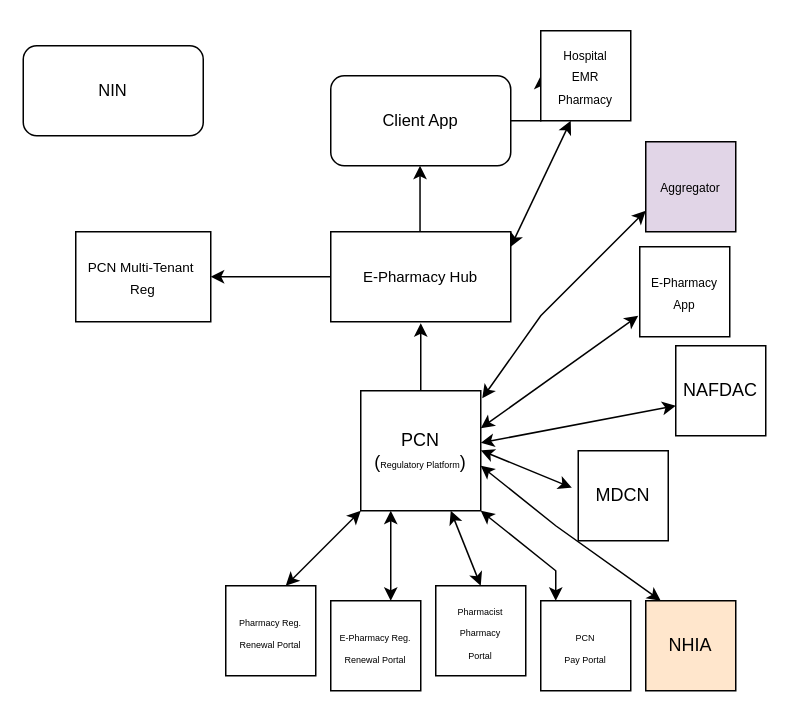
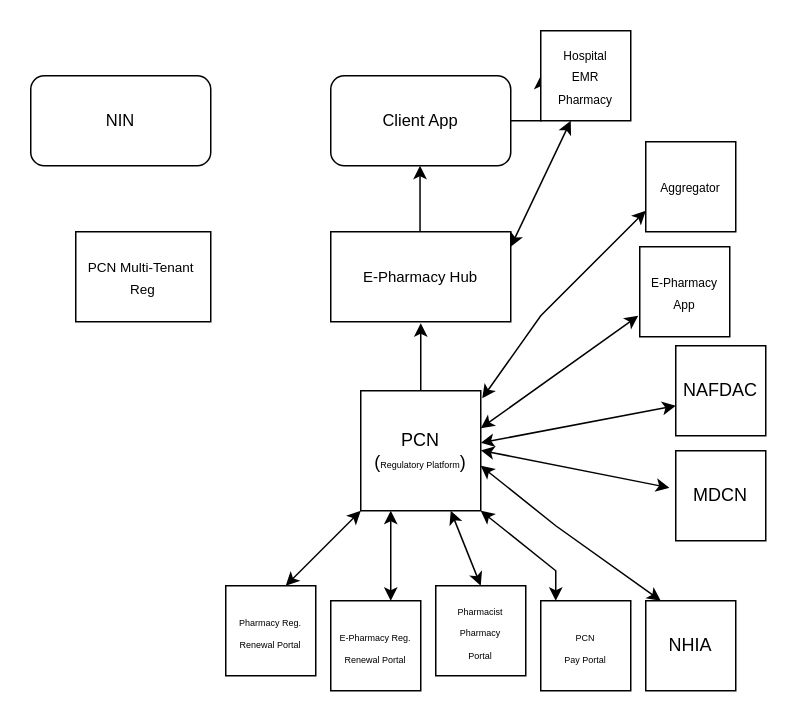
- <mxCell id="28" value="&lt;font style=&quot;font-size: 11px;&quot;&gt;NIN&lt;/font&gt;" style="rounded=1;whiteSpace=wrap;html=1;" parent="1" vertex="1"><mxGeometry x="15" y="30" width="120" height="60" as="geometry" /></mxCell>
+ <mxCell id="28" value="&lt;font style=&quot;font-size: 11px;&quot;&gt;NIN&lt;/font&gt;" style="rounded=1;whiteSpace=wrap;html=1;" parent="1" vertex="1"><mxGeometry x="20" y="50" width="120" height="60" as="geometry" /></mxCell>
- <mxCell id="26" value="&lt;font style=&quot;font-size: 8px;&quot;&gt;Aggregator&lt;/font&gt;" style="whiteSpace=wrap;html=1;aspect=fixed;fillColor=#e1d5e7;" parent="1" vertex="1"><mxGeometry x="430" y="94" width="60" height="60" as="geometry" /></mxCell>
+ <mxCell id="26" value="&lt;font style=&quot;font-size: 8px;&quot;&gt;Aggregator&lt;/font&gt;" style="whiteSpace=wrap;html=1;aspect=fixed;" parent="1" vertex="1"><mxGeometry x="430" y="94" width="60" height="60" as="geometry" /></mxCell>
- <mxCell id="21" value="" style="edgeStyle=orthogonalEdgeStyle;rounded=0;orthogonalLoop=1;jettySize=auto;html=1;" parent="1" source="22" target="27" edge="1"><mxGeometry relative="1" as="geometry" /></mxCell>
- <mxCell id="15" value="MDCN" style="whiteSpace=wrap;html=1;aspect=fixed;" parent="1" vertex="1"><mxGeometry x="385" y="300" width="60" height="60" as="geometry" /></mxCell>
+ <mxCell id="15" value="MDCN" style="whiteSpace=wrap;html=1;aspect=fixed;" parent="1" vertex="1"><mxGeometry x="450" y="300" width="60" height="60" as="geometry" /></mxCell>
- <mxCell id="13" value="NHIA" style="whiteSpace=wrap;html=1;aspect=fixed;fillColor=#ffe6cc;" parent="1" vertex="1"><mxGeometry x="430" y="400" width="60" height="60" as="geometry" /></mxCell>
+ <mxCell id="13" value="NHIA" style="whiteSpace=wrap;html=1;aspect=fixed;" parent="1" vertex="1"><mxGeometry x="430" y="400" width="60" height="60" as="geometry" /></mxCell>
